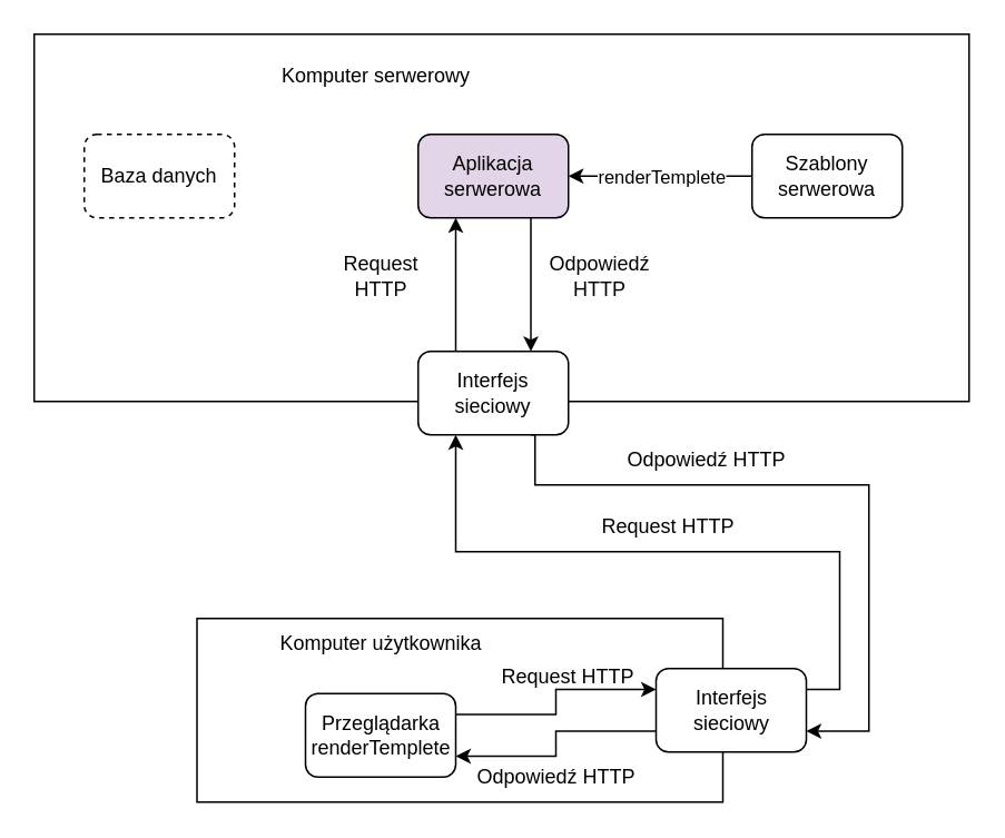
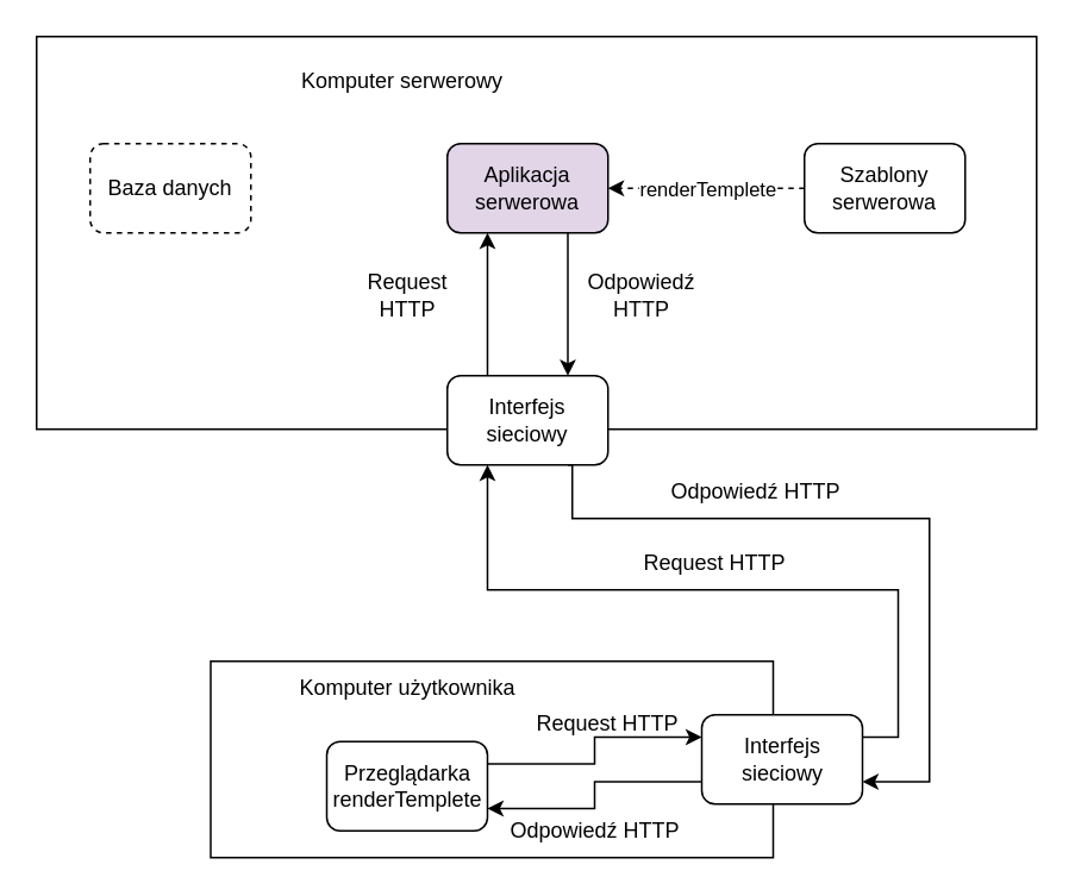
- <mxCell id="7" style="edgeStyle=orthogonalEdgeStyle;rounded=0;orthogonalLoop=1;jettySize=auto;html=1;entryX=1;entryY=0.5;entryDx=0;entryDy=0;" edge="1" parent="1" source="9" target="6"><mxGeometry relative="1" as="geometry" /></mxCell>
+ <mxCell id="7" style="edgeStyle=orthogonalEdgeStyle;rounded=0;orthogonalLoop=1;jettySize=auto;html=1;entryX=1;entryY=0.5;entryDx=0;entryDy=0;dashed=1;" edge="1" parent="1" source="9" target="6"><mxGeometry relative="1" as="geometry" /></mxCell>
